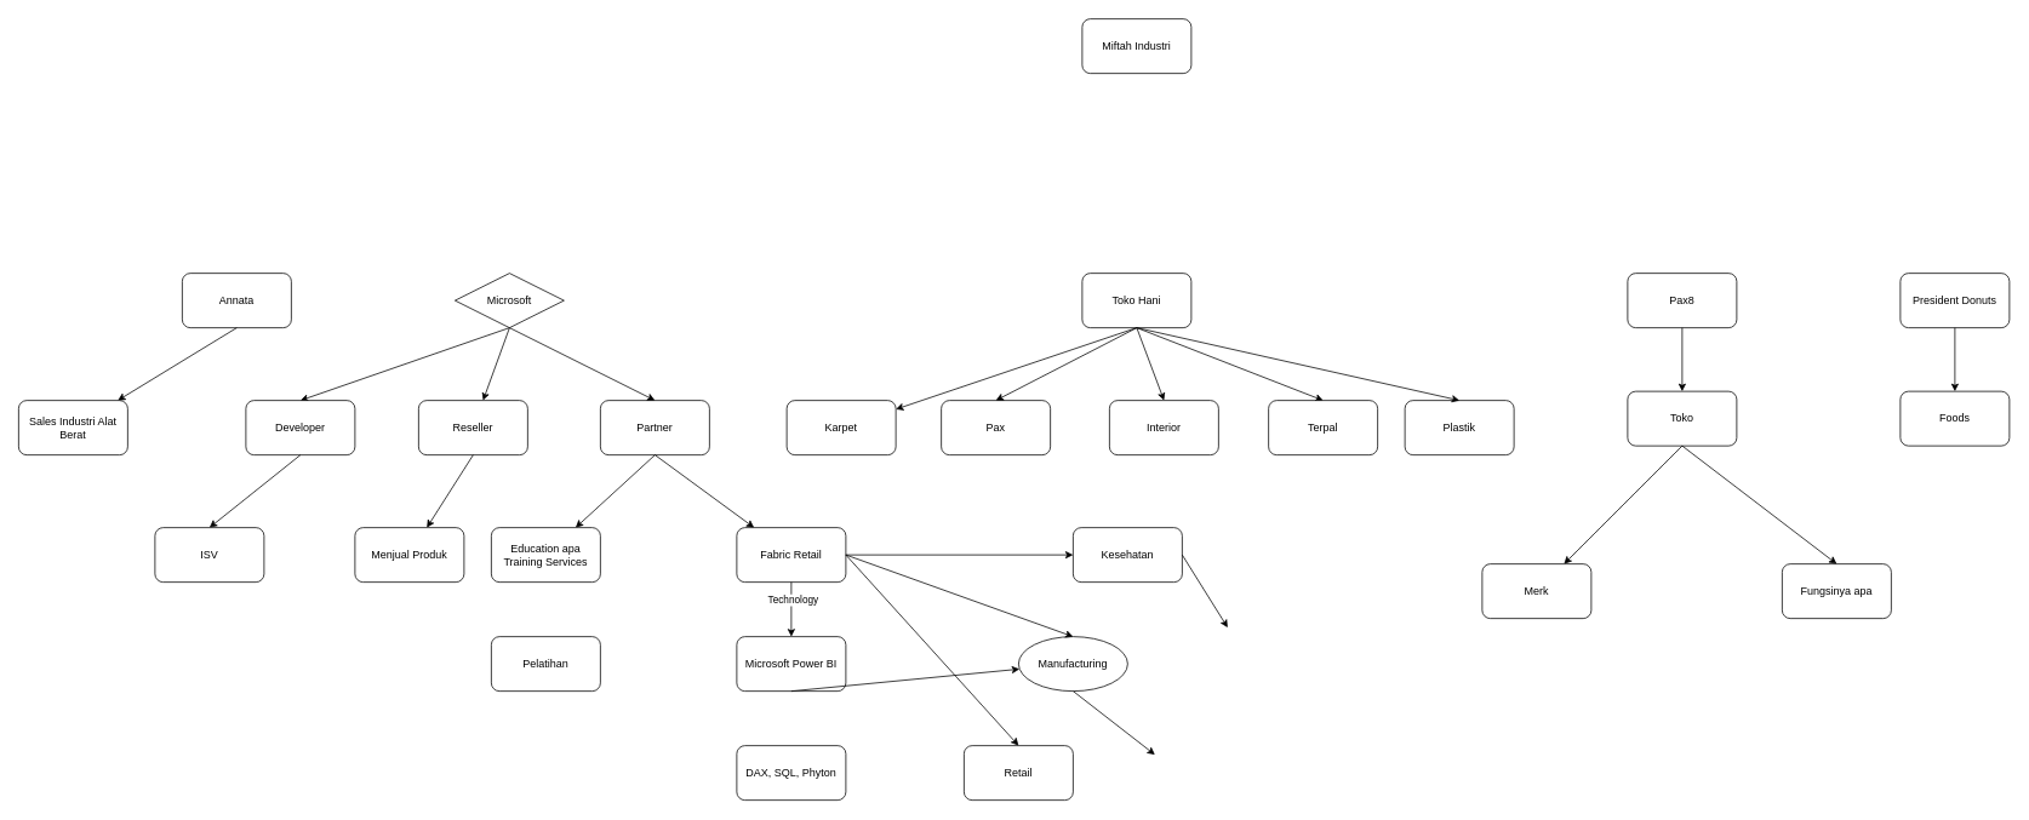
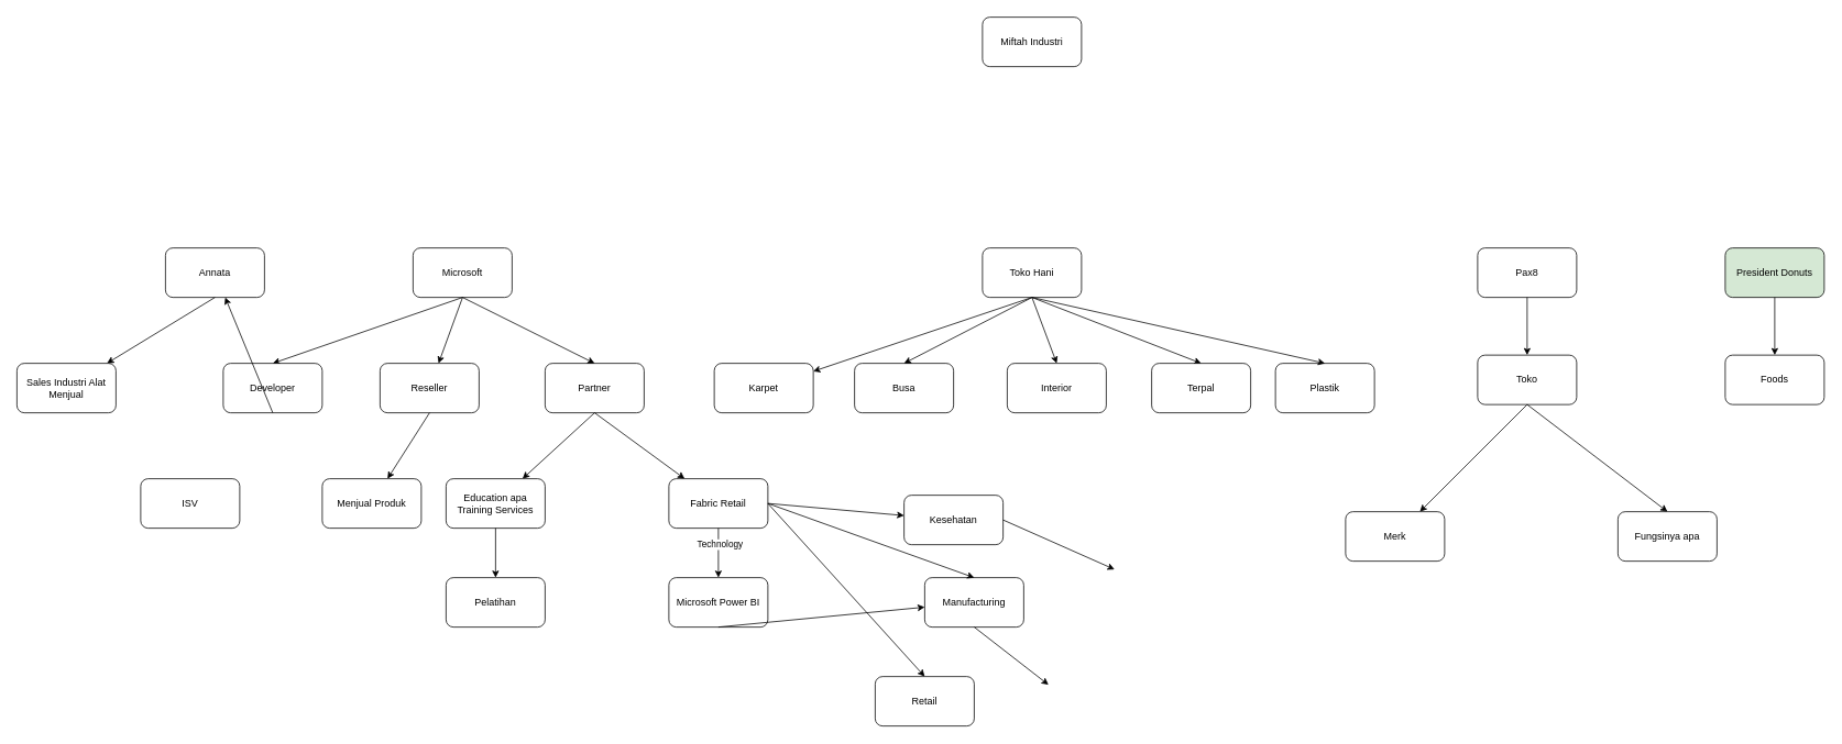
- <mxCell id="15" value="Microsoft" style="rhombus;whiteSpace=wrap;html=1;" vertex="1" parent="1"><mxGeometry x="500" y="300" width="120" height="60" as="geometry" /></mxCell>
+ <mxCell id="15" value="Microsoft" style="rounded=1;whiteSpace=wrap;html=1;" vertex="1" parent="1"><mxGeometry x="500" y="300" width="120" height="60" as="geometry" /></mxCell>
- <mxCell id="16" value="President Donuts" style="rounded=1;whiteSpace=wrap;html=1;" vertex="1" parent="1"><mxGeometry x="2090" y="300" width="120" height="60" as="geometry" /></mxCell>
+ <mxCell id="16" value="President Donuts" style="rounded=1;whiteSpace=wrap;html=1;fillColor=#d5e8d4;" vertex="1" parent="1"><mxGeometry x="2090" y="300" width="120" height="60" as="geometry" /></mxCell>
- <mxCell id="25" value="Sales Industri Alat Berat" style="rounded=1;whiteSpace=wrap;html=1;" vertex="1" parent="1"><mxGeometry x="20" y="440" width="120" height="60" as="geometry" /></mxCell>
+ <mxCell id="25" value="Sales Industri Alat Menjual" style="rounded=1;whiteSpace=wrap;html=1;" vertex="1" parent="1"><mxGeometry x="20" y="440" width="120" height="60" as="geometry" /></mxCell>
- <mxCell id="5" value="Pax" style="rounded=1;whiteSpace=wrap;html=1;" vertex="1" parent="1"><mxGeometry x="1035" y="440" width="120" height="60" as="geometry" /></mxCell>
+ <mxCell id="5" value="Busa" style="rounded=1;whiteSpace=wrap;html=1;" vertex="1" parent="1"><mxGeometry x="1035" y="440" width="120" height="60" as="geometry" /></mxCell>
- <mxCell id="30" value="" style="endArrow=classic;html=1;rounded=0;exitX=0.5;exitY=1;exitDx=0;exitDy=0;entryX=0.5;entryY=0;entryDx=0;entryDy=0;" edge="1" parent="1" source="19" target="33"><mxGeometry width="50" height="50" relative="1" as="geometry"><mxPoint x="620" y="400" as="sourcePoint" /><mxPoint x="440" y="560" as="targetPoint" /></mxGeometry></mxCell>
+ <mxCell id="30" value="" style="endArrow=classic;html=1;rounded=0;exitX=0.5;exitY=1;exitDx=0;exitDy=0;" edge="1" parent="1" source="19" target="17"><mxGeometry width="50" height="50" relative="1" as="geometry"><mxPoint x="620" y="400" as="sourcePoint" /><mxPoint x="440" y="560" as="targetPoint" /></mxGeometry></mxCell>
- <mxCell id="46" value="Kesehatan" style="rounded=1;whiteSpace=wrap;html=1;" vertex="1" parent="1"><mxGeometry x="1180" y="580" width="120" height="60" as="geometry" /></mxCell>
+ <mxCell id="46" value="Kesehatan" style="rounded=1;whiteSpace=wrap;html=1;" vertex="1" parent="1"><mxGeometry x="1095" y="600" width="120" height="60" as="geometry" /></mxCell>
+ <mxCell id="43" value="" style="endArrow=classic;html=1;rounded=0;exitX=0.5;exitY=1;exitDx=0;exitDy=0;" edge="1" parent="1" source="35" target="44"><mxGeometry width="50" height="50" relative="1" as="geometry"><mxPoint x="1140" y="770" as="sourcePoint" /><mxPoint x="600" y="700" as="targetPoint" /></mxGeometry></mxCell>
- <mxCell id="47" value="Manufacturing" style="ellipse;whiteSpace=wrap;html=1;" vertex="1" parent="1"><mxGeometry x="1120" y="700" width="120" height="60" as="geometry" /></mxCell>
+ <mxCell id="47" value="Manufacturing" style="rounded=1;whiteSpace=wrap;html=1;" vertex="1" parent="1"><mxGeometry x="1120" y="700" width="120" height="60" as="geometry" /></mxCell>
- <mxCell id="42" value="DAX, SQL, Phyton" style="rounded=1;whiteSpace=wrap;html=1;" vertex="1" parent="1"><mxGeometry x="810" y="820" width="120" height="60" as="geometry" /></mxCell>
